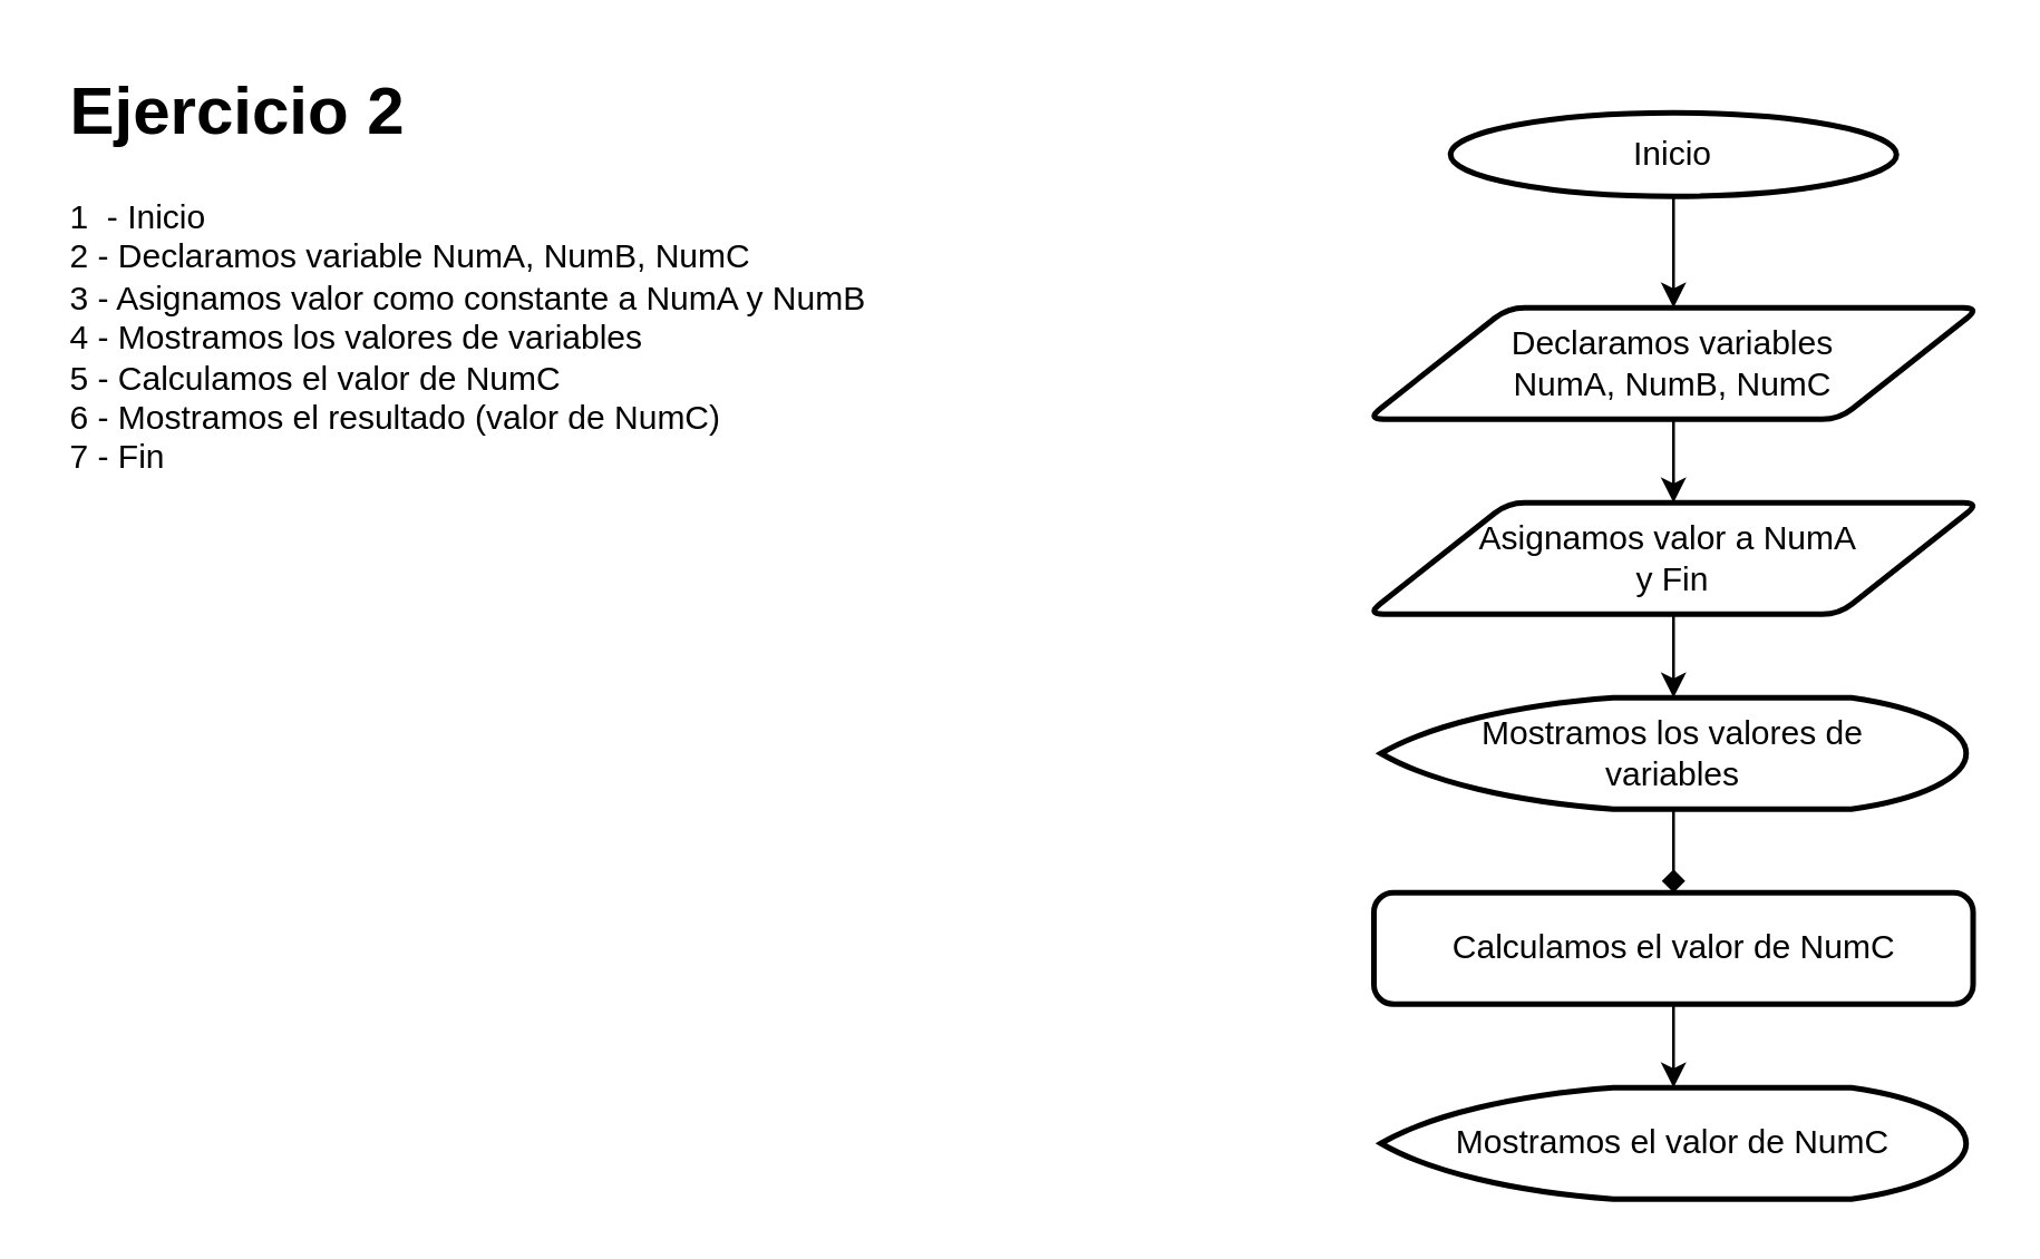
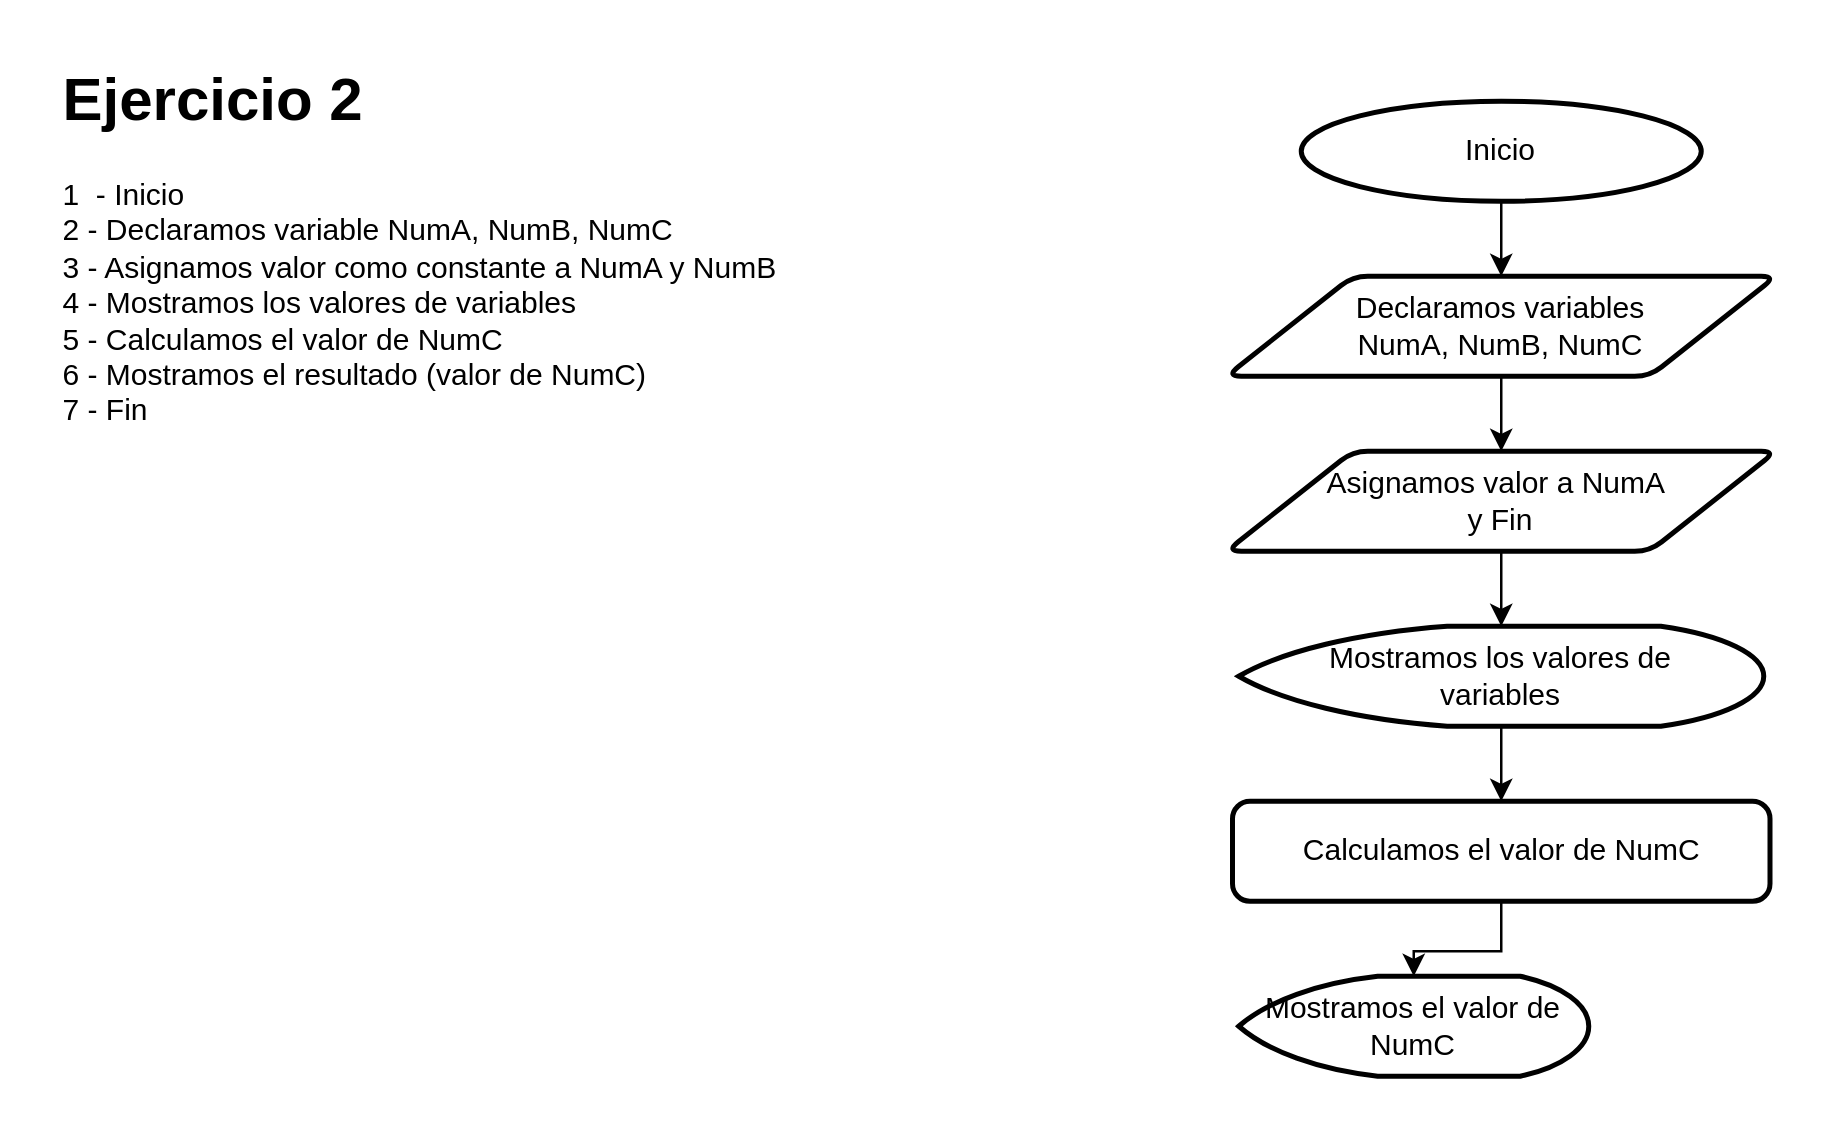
- <mxCell id="4" value="Inicio" style="strokeWidth=2;html=1;shape=mxgraph.flowchart.start_1;whiteSpace=wrap;" vertex="1" parent="1"><mxGeometry x="520" y="40" width="160" height="30" as="geometry" /></mxCell>
+ <mxCell id="4" value="Inicio" style="strokeWidth=2;html=1;shape=mxgraph.flowchart.start_1;whiteSpace=wrap;" vertex="1" parent="1"><mxGeometry x="520" y="40" width="160" height="40" as="geometry" /></mxCell>
- <mxCell id="9" style="edgeStyle=orthogonalEdgeStyle;rounded=0;orthogonalLoop=1;jettySize=auto;html=1;endArrow=diamond;" edge="1" parent="1" source="10" target="12"><mxGeometry relative="1" as="geometry" /></mxCell>
+ <mxCell id="9" style="edgeStyle=orthogonalEdgeStyle;rounded=0;orthogonalLoop=1;jettySize=auto;html=1;" edge="1" parent="1" source="10" target="12"><mxGeometry relative="1" as="geometry" /></mxCell>
- <mxCell id="13" value="Mostramos el valor de NumC" style="strokeWidth=2;html=1;shape=mxgraph.flowchart.display;whiteSpace=wrap;" vertex="1" parent="1"><mxGeometry x="495" y="390" width="210" height="40" as="geometry" /></mxCell>
+ <mxCell id="13" value="Mostramos el valor de NumC" style="strokeWidth=2;html=1;shape=mxgraph.flowchart.display;whiteSpace=wrap;" vertex="1" parent="1"><mxGeometry x="495" y="390" width="140" height="40" as="geometry" /></mxCell>
